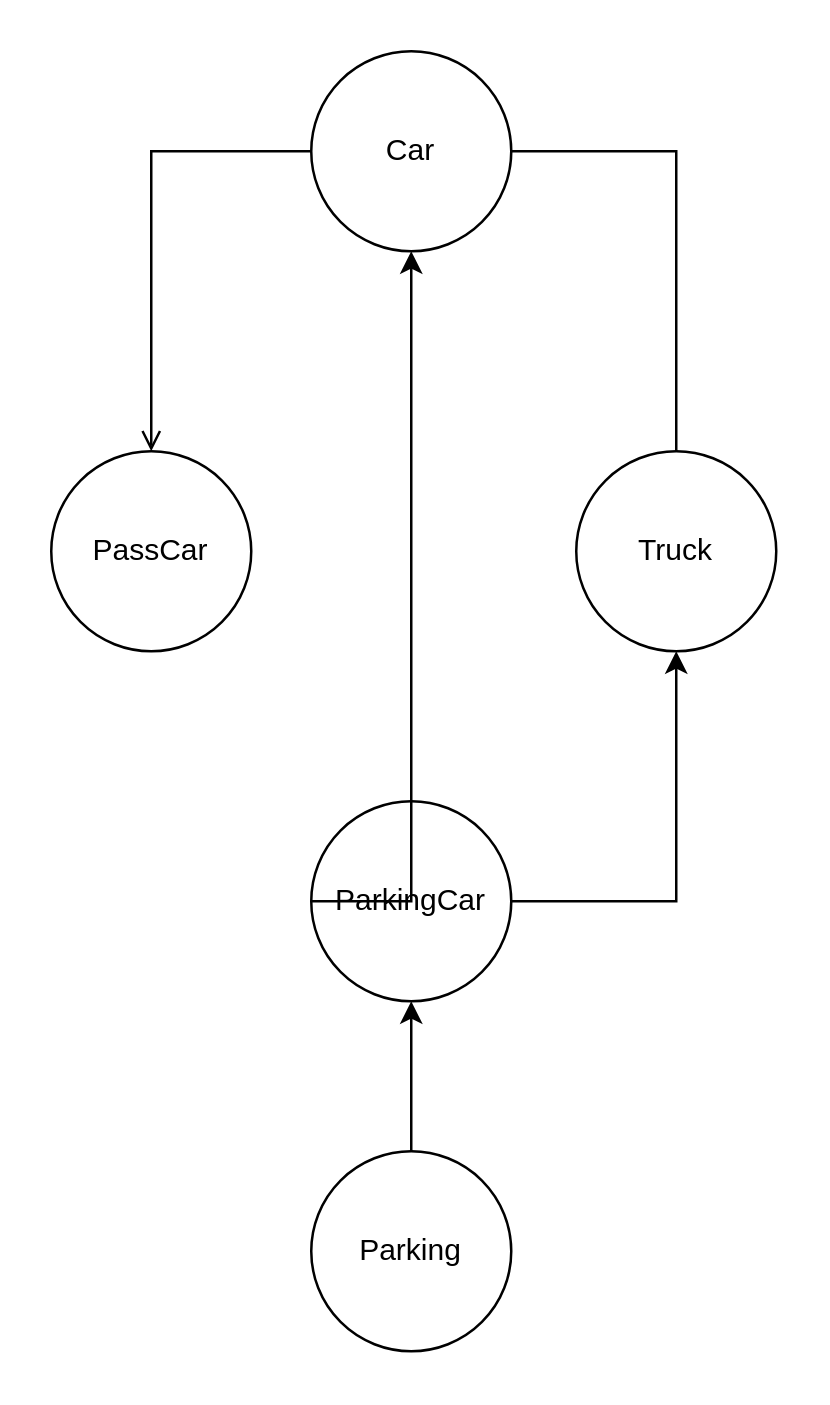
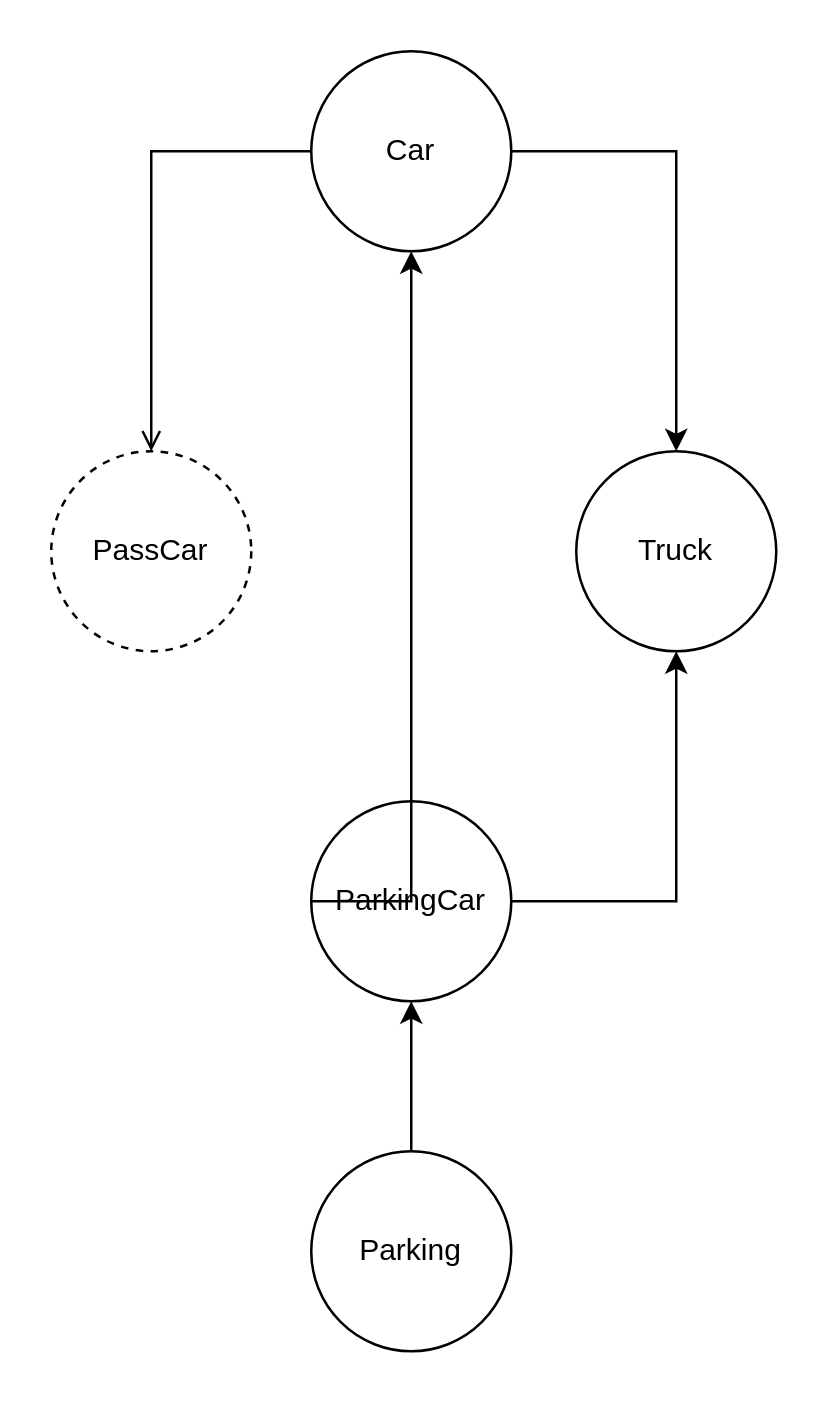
- <mxCell id="11" value="" style="endArrow=none;html=1;rounded=0;entryX=0.5;entryY=0;entryDx=0;entryDy=0;" edge="1" parent="1" source="9" target="7"><mxGeometry width="50" height="50" relative="1" as="geometry"><mxPoint x="260" y="130" as="sourcePoint" /><mxPoint x="200" y="190" as="targetPoint" /><Array as="points"><mxPoint x="270" y="60" /></Array></mxGeometry></mxCell>
+ <mxCell id="11" value="" style="endArrow=classic;html=1;rounded=0;entryX=0.5;entryY=0;entryDx=0;entryDy=0;" edge="1" parent="1" source="9" target="7"><mxGeometry width="50" height="50" relative="1" as="geometry"><mxPoint x="260" y="130" as="sourcePoint" /><mxPoint x="200" y="190" as="targetPoint" /><Array as="points"><mxPoint x="270" y="60" /></Array></mxGeometry></mxCell>
- <mxCell id="2" value="PassCar" style="ellipse;whiteSpace=wrap;html=1;aspect=fixed;" parent="1" vertex="1"><mxGeometry x="20" y="180" width="80" height="80" as="geometry" /></mxCell>
+ <mxCell id="2" value="PassCar" style="ellipse;whiteSpace=wrap;html=1;aspect=fixed;dashed=1;" parent="1" vertex="1"><mxGeometry x="20" y="180" width="80" height="80" as="geometry" /></mxCell>
